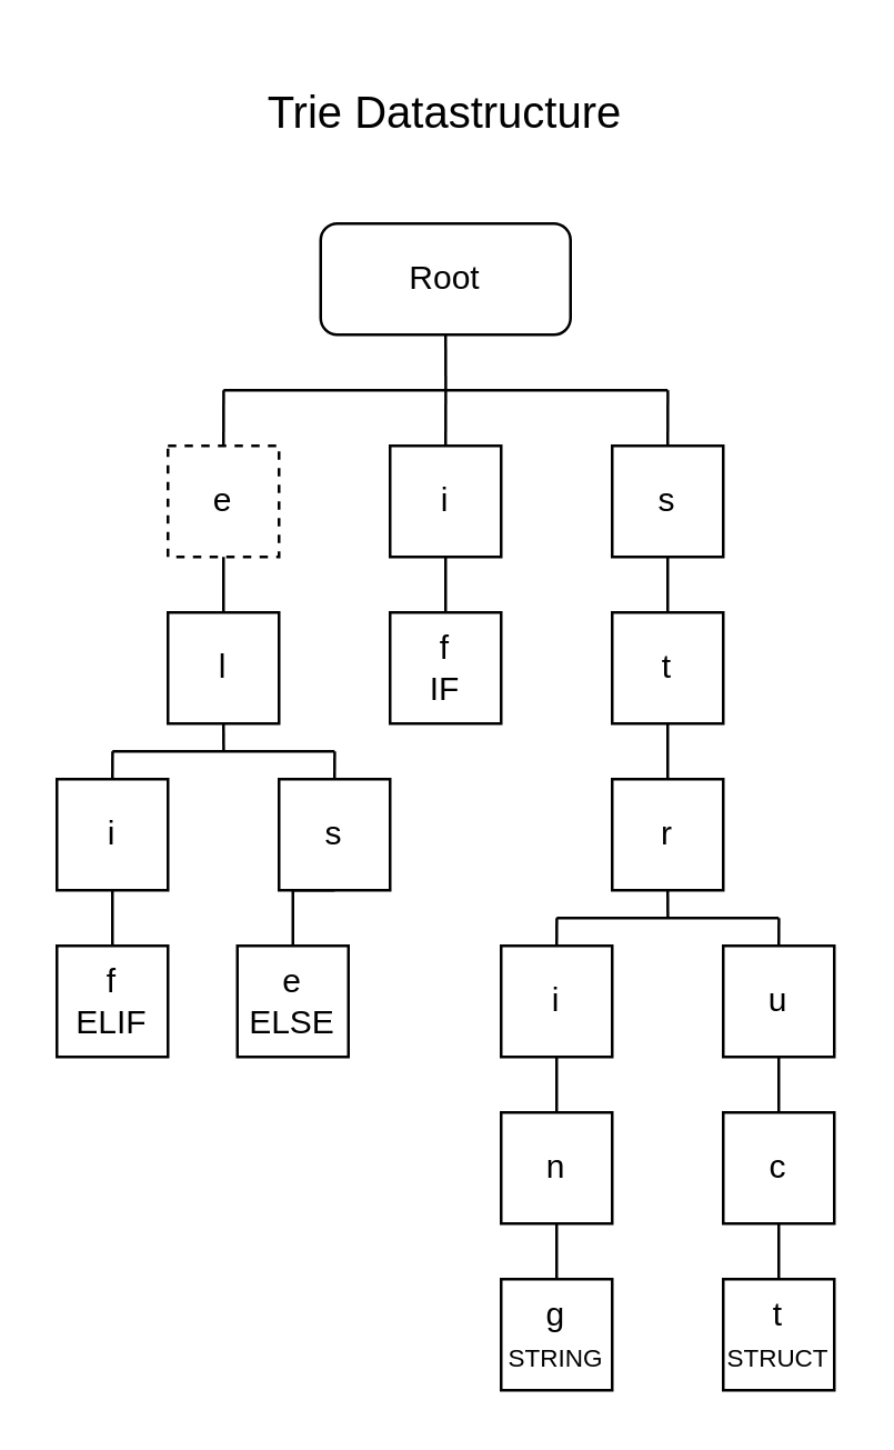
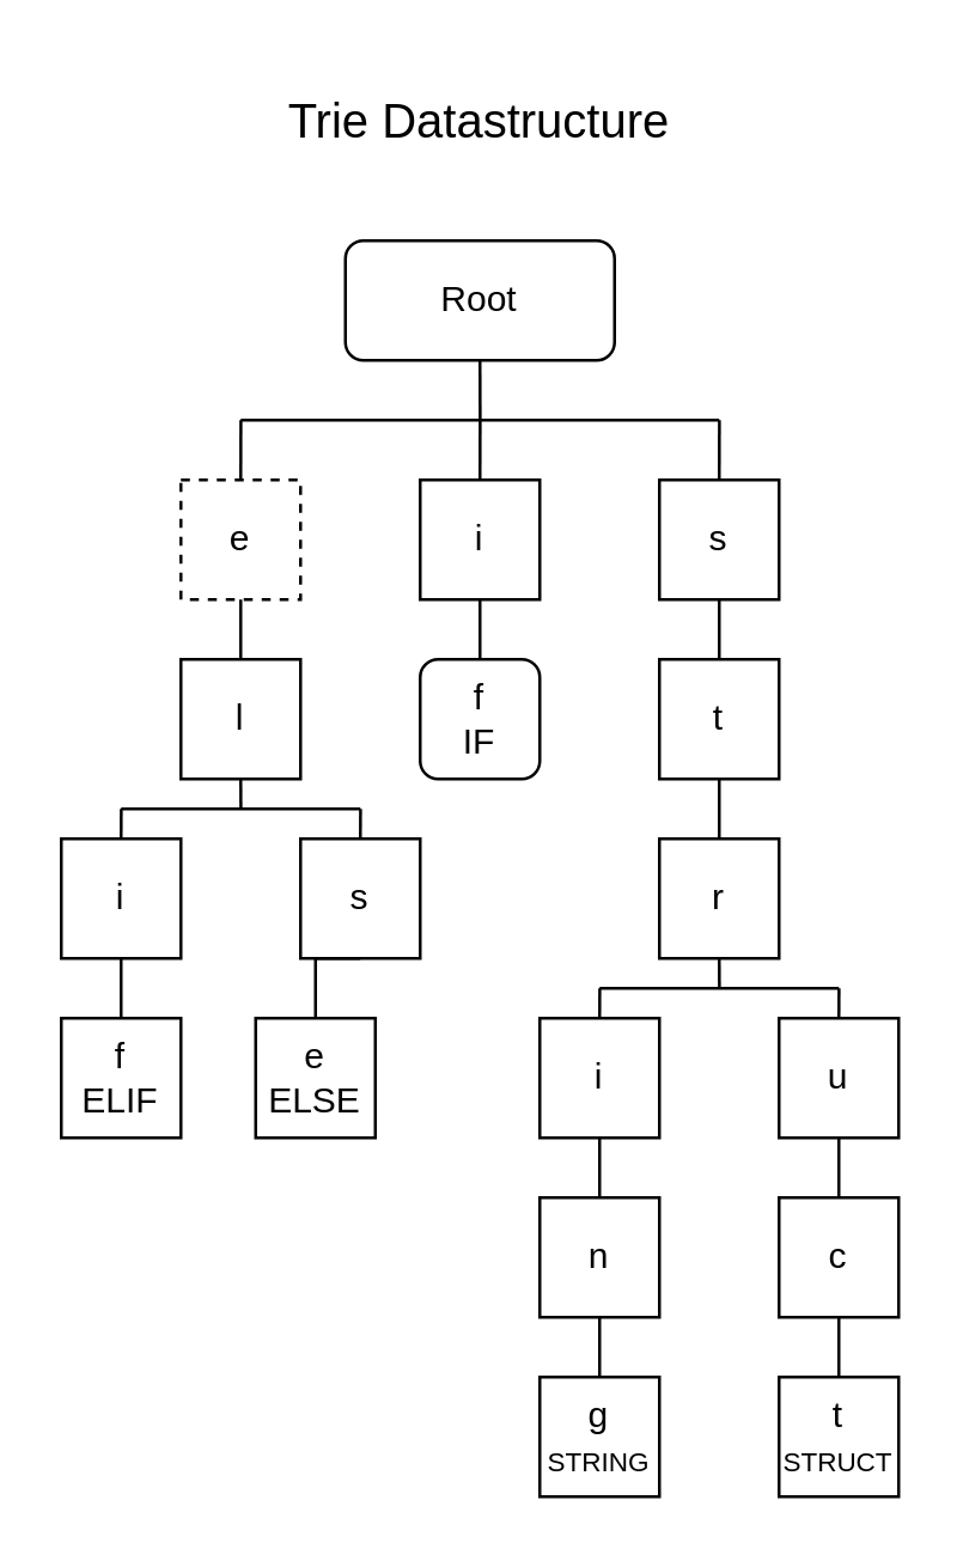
- <mxCell id="25" value="f&lt;div&gt;IF&lt;/div&gt;" style="rounded=0;whiteSpace=wrap;html=1;" vertex="1" parent="1"><mxGeometry x="140" y="220" width="40" height="40" as="geometry" /></mxCell>
+ <mxCell id="25" value="f&lt;div&gt;IF&lt;/div&gt;" style="whiteSpace=wrap;html=1;rounded=1;" vertex="1" parent="1"><mxGeometry x="140" y="220" width="40" height="40" as="geometry" /></mxCell>
